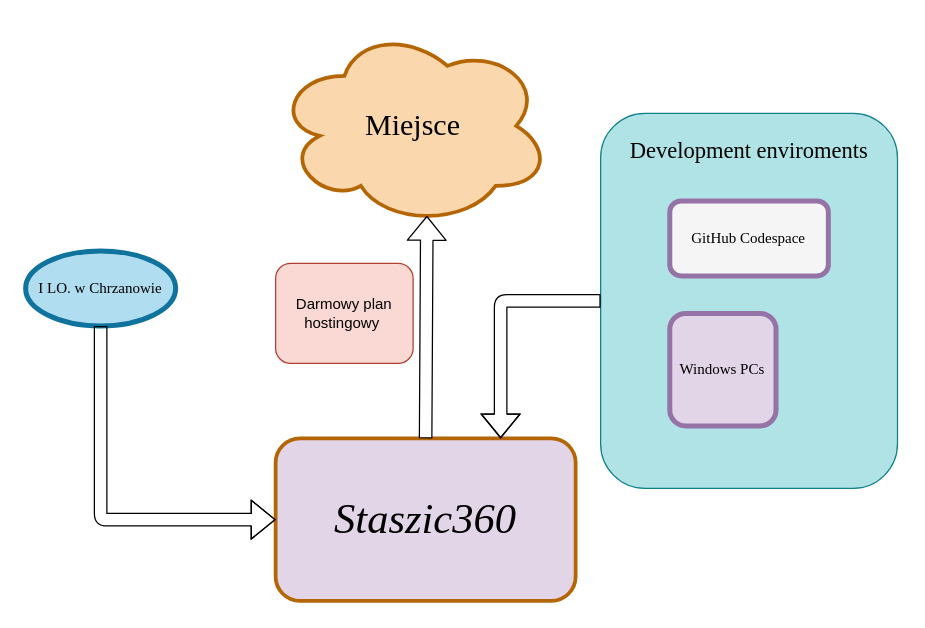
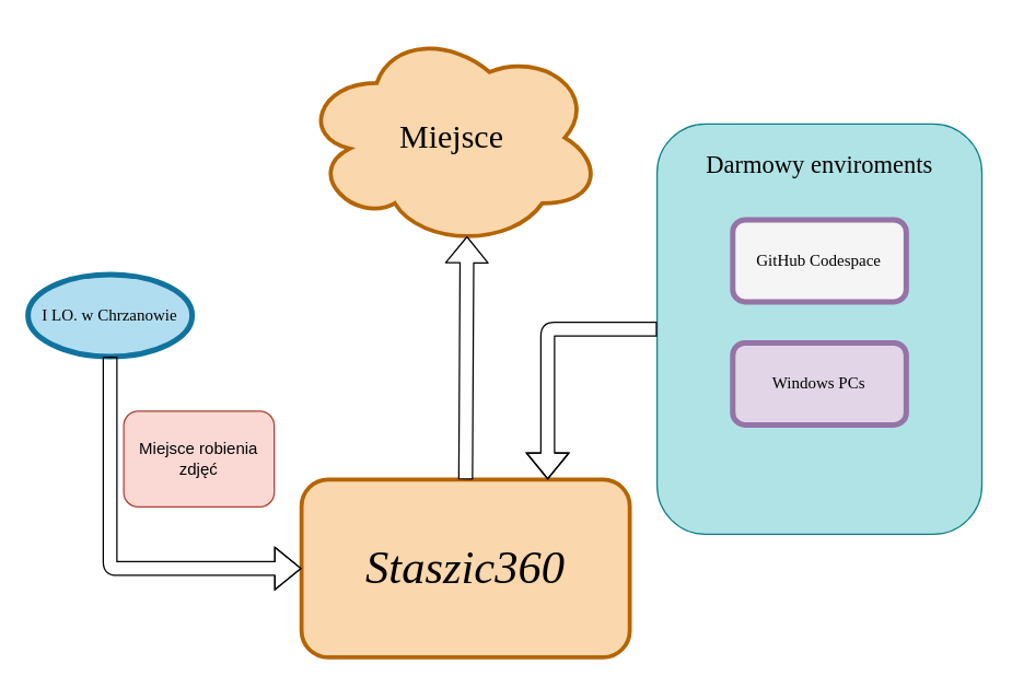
- <mxCell id="11" value="&lt;font face=&quot;Lucida Console&quot;&gt;Development enviroments&lt;/font&gt;" style="text;html=1;align=center;verticalAlign=middle;whiteSpace=wrap;rounded=0;fontSize=18;" vertex="1" parent="1"><mxGeometry x="485" y="70" width="227.5" height="100" as="geometry" /></mxCell>
+ <mxCell id="11" value="&lt;font face=&quot;Lucida Console&quot;&gt;Darmowy enviroments&lt;/font&gt;" style="text;html=1;align=center;verticalAlign=middle;whiteSpace=wrap;rounded=0;fontSize=18;" vertex="1" parent="1"><mxGeometry x="485" y="70" width="227.5" height="100" as="geometry" /></mxCell>
- <mxCell id="8" value="Darmowy plan hostingowy&amp;nbsp;" style="text;html=1;align=center;verticalAlign=middle;whiteSpace=wrap;rounded=1;fillColor=#fad9d5;strokeColor=#ae4132;glass=0;shadow=0;fontFamily=Helvetica;" vertex="1" parent="1"><mxGeometry x="220" y="210" width="110" height="80" as="geometry" /></mxCell>
- <mxCell id="12" value="&lt;font face=&quot;Lucida Console&quot;&gt;Windows PCs&lt;/font&gt;" style="rounded=1;whiteSpace=wrap;html=1;fillColor=#e1d5e7;strokeColor=#9673a6;strokeWidth=4;" vertex="1" parent="1"><mxGeometry x="535.32" y="250" width="85" height="90" as="geometry" /></mxCell>
+ <mxCell id="12" value="&lt;font face=&quot;Lucida Console&quot;&gt;Windows PCs&lt;/font&gt;" style="rounded=1;whiteSpace=wrap;html=1;fillColor=#e1d5e7;strokeColor=#9673a6;strokeWidth=4;" vertex="1" parent="1"><mxGeometry x="535.32" y="250" width="126.87" height="60" as="geometry" /></mxCell>
+ <mxCell id="6" value="Miejsce robienia zdjęć" style="text;html=1;align=center;verticalAlign=middle;whiteSpace=wrap;rounded=1;fillColor=#fad9d5;strokeColor=#ae4132;" vertex="1" parent="1"><mxGeometry x="90" y="300" width="110" height="70" as="geometry" /></mxCell>
- <mxCell id="3" value="&lt;font face=&quot;Lucida Console&quot; style=&quot;font-size: 34px;&quot;&gt;&lt;i style=&quot;&quot;&gt;Staszic360&lt;/i&gt;&lt;/font&gt;" style="rounded=1;whiteSpace=wrap;html=1;fillColor=#e1d5e7;strokeColor=#b46504;strokeWidth=3;" vertex="1" parent="1"><mxGeometry x="220" y="350" width="240" height="130" as="geometry" /></mxCell>
+ <mxCell id="3" value="&lt;font face=&quot;Lucida Console&quot; style=&quot;font-size: 34px;&quot;&gt;&lt;i style=&quot;&quot;&gt;Staszic360&lt;/i&gt;&lt;/font&gt;" style="rounded=1;whiteSpace=wrap;html=1;fillColor=#fad7ac;strokeColor=#b46504;strokeWidth=3;" vertex="1" parent="1"><mxGeometry x="220" y="350" width="240" height="130" as="geometry" /></mxCell>
